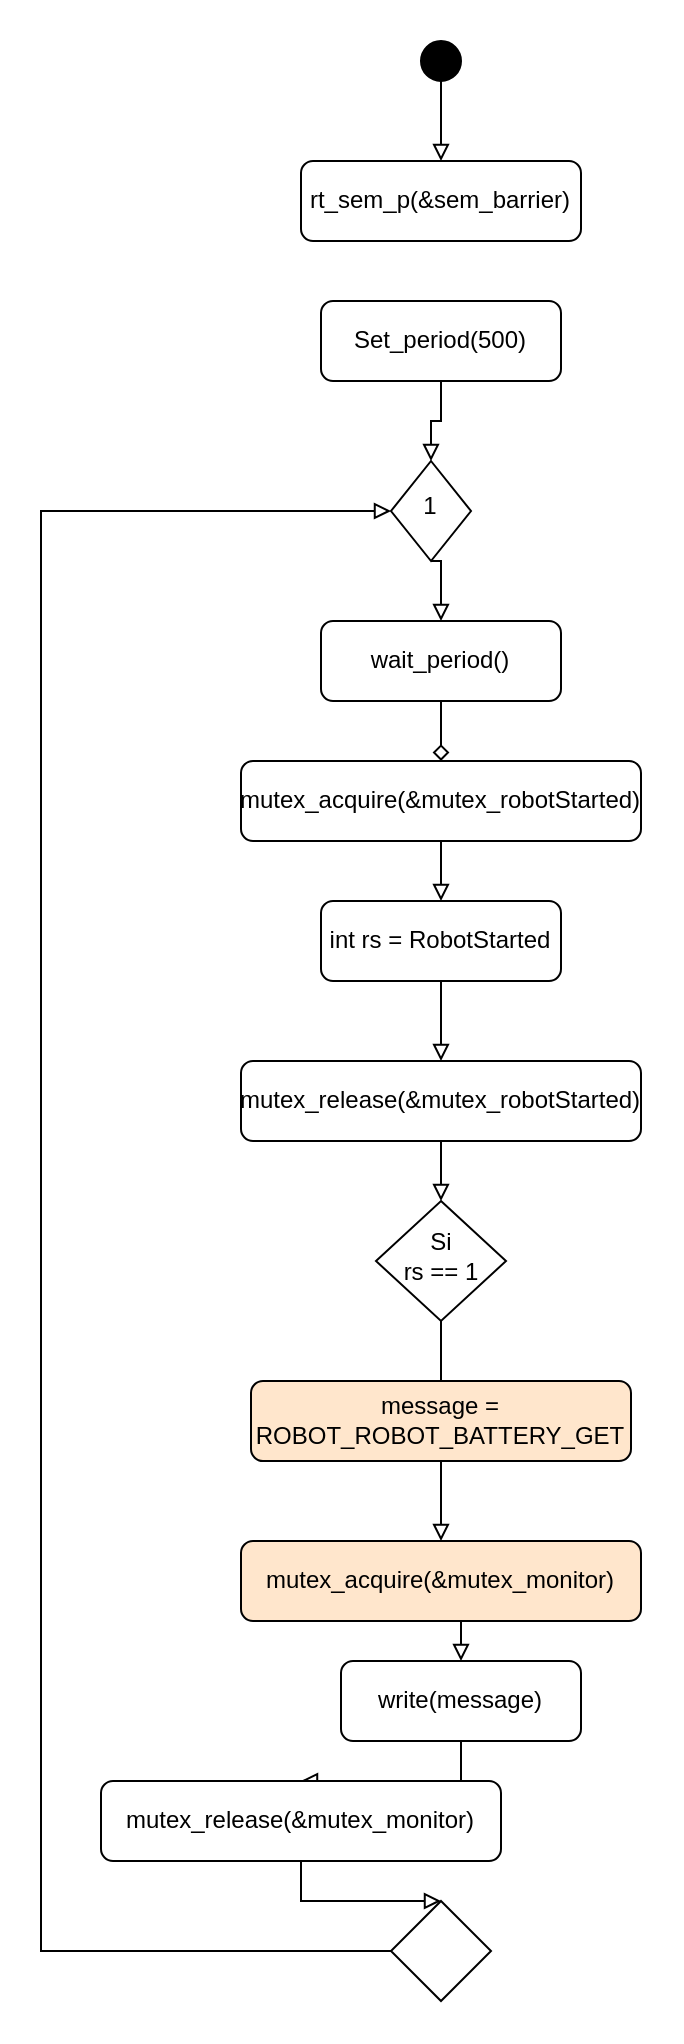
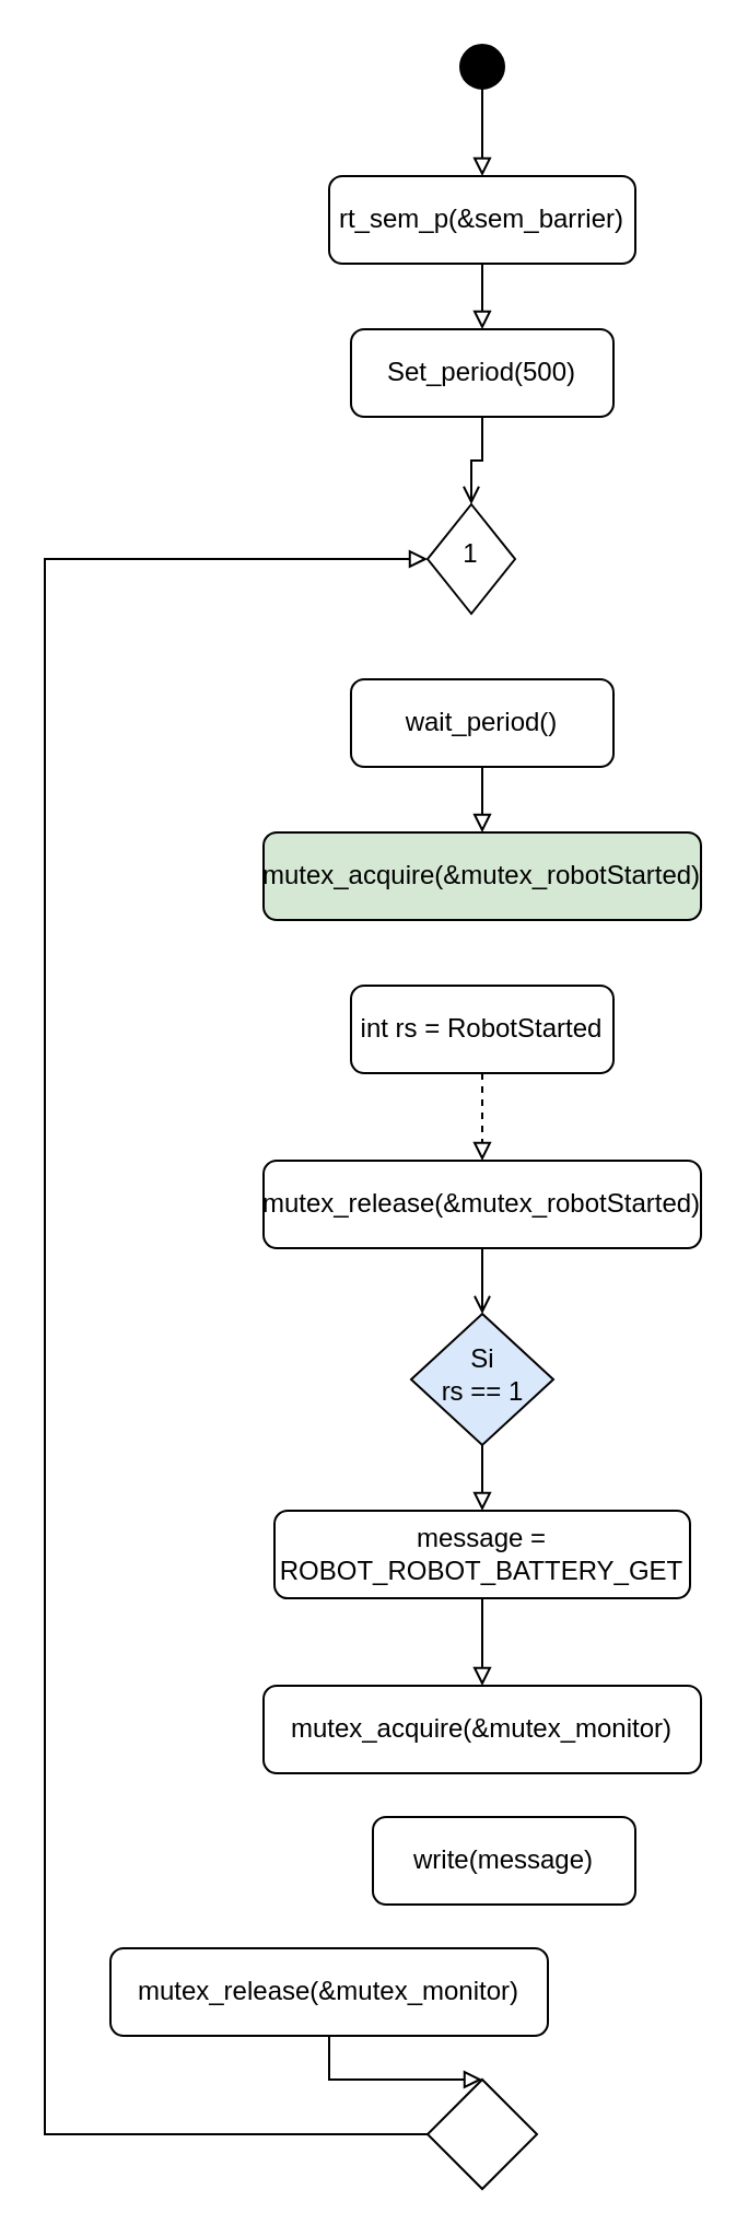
+ <mxCell id="2" style="edgeStyle=orthogonalEdgeStyle;rounded=0;orthogonalLoop=1;jettySize=auto;html=1;exitX=0.5;exitY=1;exitDx=0;exitDy=0;entryX=0.5;entryY=0;entryDx=0;entryDy=0;endArrow=block;endFill=0;" parent="1" source="3" target="17" edge="1"><mxGeometry relative="1" as="geometry" /></mxCell>
- <mxCell id="16" style="edgeStyle=orthogonalEdgeStyle;rounded=0;orthogonalLoop=1;jettySize=auto;html=1;exitX=0.5;exitY=1;exitDx=0;exitDy=0;entryX=0.5;entryY=0;entryDx=0;entryDy=0;endArrow=block;endFill=0;" parent="1" source="17" target="5" edge="1"><mxGeometry relative="1" as="geometry" /></mxCell>
+ <mxCell id="16" style="edgeStyle=orthogonalEdgeStyle;rounded=0;orthogonalLoop=1;jettySize=auto;html=1;exitX=0.5;exitY=1;exitDx=0;exitDy=0;entryX=0.5;entryY=0;entryDx=0;entryDy=0;endArrow=open;endFill=0;" parent="1" source="17" target="5" edge="1"><mxGeometry relative="1" as="geometry" /></mxCell>
- <mxCell id="4" style="edgeStyle=orthogonalEdgeStyle;rounded=0;orthogonalLoop=1;jettySize=auto;html=1;exitX=0.5;exitY=1;exitDx=0;exitDy=0;entryX=0.5;entryY=0;entryDx=0;entryDy=0;endArrow=block;endFill=0;" parent="1" source="5" target="13" edge="1"><mxGeometry relative="1" as="geometry" /></mxCell>
- <mxCell id="12" style="edgeStyle=orthogonalEdgeStyle;rounded=0;orthogonalLoop=1;jettySize=auto;html=1;exitX=0.5;exitY=1;exitDx=0;exitDy=0;entryX=0.5;entryY=0;entryDx=0;entryDy=0;endArrow=diamond;endFill=0;" parent="1" source="13" target="11" edge="1"><mxGeometry relative="1" as="geometry" /></mxCell>
+ <mxCell id="12" style="edgeStyle=orthogonalEdgeStyle;rounded=0;orthogonalLoop=1;jettySize=auto;html=1;exitX=0.5;exitY=1;exitDx=0;exitDy=0;entryX=0.5;entryY=0;entryDx=0;entryDy=0;endArrow=block;endFill=0;" parent="1" source="13" target="11" edge="1"><mxGeometry relative="1" as="geometry" /></mxCell>
- <mxCell id="11" value="mutex_acquire(&amp;amp;mutex_robotStarted)" style="rounded=1;whiteSpace=wrap;html=1;fontSize=12;glass=0;strokeWidth=1;shadow=0;" parent="1" vertex="1"><mxGeometry x="120" y="380" width="200" height="40" as="geometry" /></mxCell>
+ <mxCell id="11" value="mutex_acquire(&amp;amp;mutex_robotStarted)" style="rounded=1;whiteSpace=wrap;html=1;fontSize=12;glass=0;strokeWidth=1;shadow=0;fillColor=#d5e8d4;" parent="1" vertex="1"><mxGeometry x="120" y="380" width="200" height="40" as="geometry" /></mxCell>
- <mxCell id="10" style="edgeStyle=orthogonalEdgeStyle;rounded=0;orthogonalLoop=1;jettySize=auto;html=1;exitX=0.5;exitY=1;exitDx=0;exitDy=0;endArrow=block;endFill=0;" parent="1" source="11" target="7" edge="1"><mxGeometry relative="1" as="geometry" /></mxCell>
- <mxCell id="6" style="edgeStyle=orthogonalEdgeStyle;rounded=0;orthogonalLoop=1;jettySize=auto;html=1;exitX=0.5;exitY=1;exitDx=0;exitDy=0;entryX=0.5;entryY=0;entryDx=0;entryDy=0;endArrow=block;endFill=0;" edge="1" parent="1" source="7" target="19"><mxGeometry relative="1" as="geometry" /></mxCell>
+ <mxCell id="6" style="edgeStyle=orthogonalEdgeStyle;rounded=0;orthogonalLoop=1;jettySize=auto;html=1;exitX=0.5;exitY=1;exitDx=0;exitDy=0;entryX=0.5;entryY=0;entryDx=0;entryDy=0;endArrow=block;endFill=0;dashed=1;" edge="1" parent="1" source="7" target="19"><mxGeometry relative="1" as="geometry" /></mxCell>
- <mxCell id="18" style="edgeStyle=orthogonalEdgeStyle;rounded=0;orthogonalLoop=1;jettySize=auto;html=1;exitX=0.5;exitY=1;exitDx=0;exitDy=0;entryX=0.5;entryY=0;entryDx=0;entryDy=0;endArrow=block;endFill=0;" edge="1" parent="1" source="19" target="9"><mxGeometry relative="1" as="geometry" /></mxCell>
+ <mxCell id="18" style="edgeStyle=orthogonalEdgeStyle;rounded=0;orthogonalLoop=1;jettySize=auto;html=1;exitX=0.5;exitY=1;exitDx=0;exitDy=0;entryX=0.5;entryY=0;entryDx=0;entryDy=0;endArrow=open;endFill=0;" edge="1" parent="1" source="19" target="9"><mxGeometry relative="1" as="geometry" /></mxCell>
- <mxCell id="9" value="&lt;div&gt;Si&lt;/div&gt;&lt;div&gt;rs == 1&lt;br&gt;&lt;/div&gt;" style="rhombus;whiteSpace=wrap;html=1;shadow=0;fontFamily=Helvetica;fontSize=12;align=center;strokeWidth=1;spacing=6;spacingTop=-4;" parent="1" vertex="1"><mxGeometry x="187.5" y="600" width="65" height="60" as="geometry" /></mxCell>
+ <mxCell id="9" value="&lt;div&gt;Si&lt;/div&gt;&lt;div&gt;rs == 1&lt;br&gt;&lt;/div&gt;" style="rhombus;whiteSpace=wrap;html=1;shadow=0;fontFamily=Helvetica;fontSize=12;align=center;strokeWidth=1;spacing=6;spacingTop=-4;fillColor=#dae8fc;" parent="1" vertex="1"><mxGeometry x="187.5" y="600" width="65" height="60" as="geometry" /></mxCell>
- <mxCell id="8" style="edgeStyle=orthogonalEdgeStyle;rounded=0;orthogonalLoop=1;jettySize=auto;html=1;exitX=0.5;exitY=1;exitDx=0;exitDy=0;entryX=0.5;entryY=0;entryDx=0;entryDy=0;endArrow=none;endFill=0;" edge="1" parent="1" source="9" target="21"><mxGeometry relative="1" as="geometry" /></mxCell>
+ <mxCell id="8" style="edgeStyle=orthogonalEdgeStyle;rounded=0;orthogonalLoop=1;jettySize=auto;html=1;exitX=0.5;exitY=1;exitDx=0;exitDy=0;entryX=0.5;entryY=0;entryDx=0;entryDy=0;endArrow=block;endFill=0;" edge="1" parent="1" source="9" target="21"><mxGeometry relative="1" as="geometry" /></mxCell>
- <mxCell id="21" value="&lt;div&gt;message =&lt;/div&gt;&lt;div&gt;ROBOT_ROBOT_BATTERY_GET&lt;br&gt;&lt;/div&gt;" style="rounded=1;whiteSpace=wrap;html=1;fontSize=12;glass=0;strokeWidth=1;shadow=0;fillColor=#ffe6cc;" parent="1" vertex="1"><mxGeometry x="125" y="690" width="190" height="40" as="geometry" /></mxCell>
+ <mxCell id="21" value="&lt;div&gt;message =&lt;/div&gt;&lt;div&gt;ROBOT_ROBOT_BATTERY_GET&lt;br&gt;&lt;/div&gt;" style="rounded=1;whiteSpace=wrap;html=1;fontSize=12;glass=0;strokeWidth=1;shadow=0;" parent="1" vertex="1"><mxGeometry x="125" y="690" width="190" height="40" as="geometry" /></mxCell>
- <mxCell id="27" value="mutex_acquire(&amp;amp;mutex_monitor)" style="rounded=1;whiteSpace=wrap;html=1;fontSize=12;glass=0;strokeWidth=1;shadow=0;fillColor=#ffe6cc;" vertex="1" parent="1"><mxGeometry x="120" y="770" width="200" height="40" as="geometry" /></mxCell>
+ <mxCell id="27" value="mutex_acquire(&amp;amp;mutex_monitor)" style="rounded=1;whiteSpace=wrap;html=1;fontSize=12;glass=0;strokeWidth=1;shadow=0;" vertex="1" parent="1"><mxGeometry x="120" y="770" width="200" height="40" as="geometry" /></mxCell>
- <mxCell id="26" style="edgeStyle=orthogonalEdgeStyle;rounded=0;orthogonalLoop=1;jettySize=auto;html=1;exitX=0.5;exitY=1;exitDx=0;exitDy=0;entryX=0.5;entryY=0;entryDx=0;entryDy=0;endArrow=block;endFill=0;" edge="1" parent="1" source="27" target="23"><mxGeometry relative="1" as="geometry" /></mxCell>
- <mxCell id="22" style="edgeStyle=orthogonalEdgeStyle;rounded=0;orthogonalLoop=1;jettySize=auto;html=1;exitX=0.5;exitY=1;exitDx=0;exitDy=0;entryX=0.5;entryY=0;entryDx=0;entryDy=0;endArrow=block;endFill=0;" edge="1" parent="1" source="23" target="29"><mxGeometry relative="1" as="geometry" /></mxCell>
